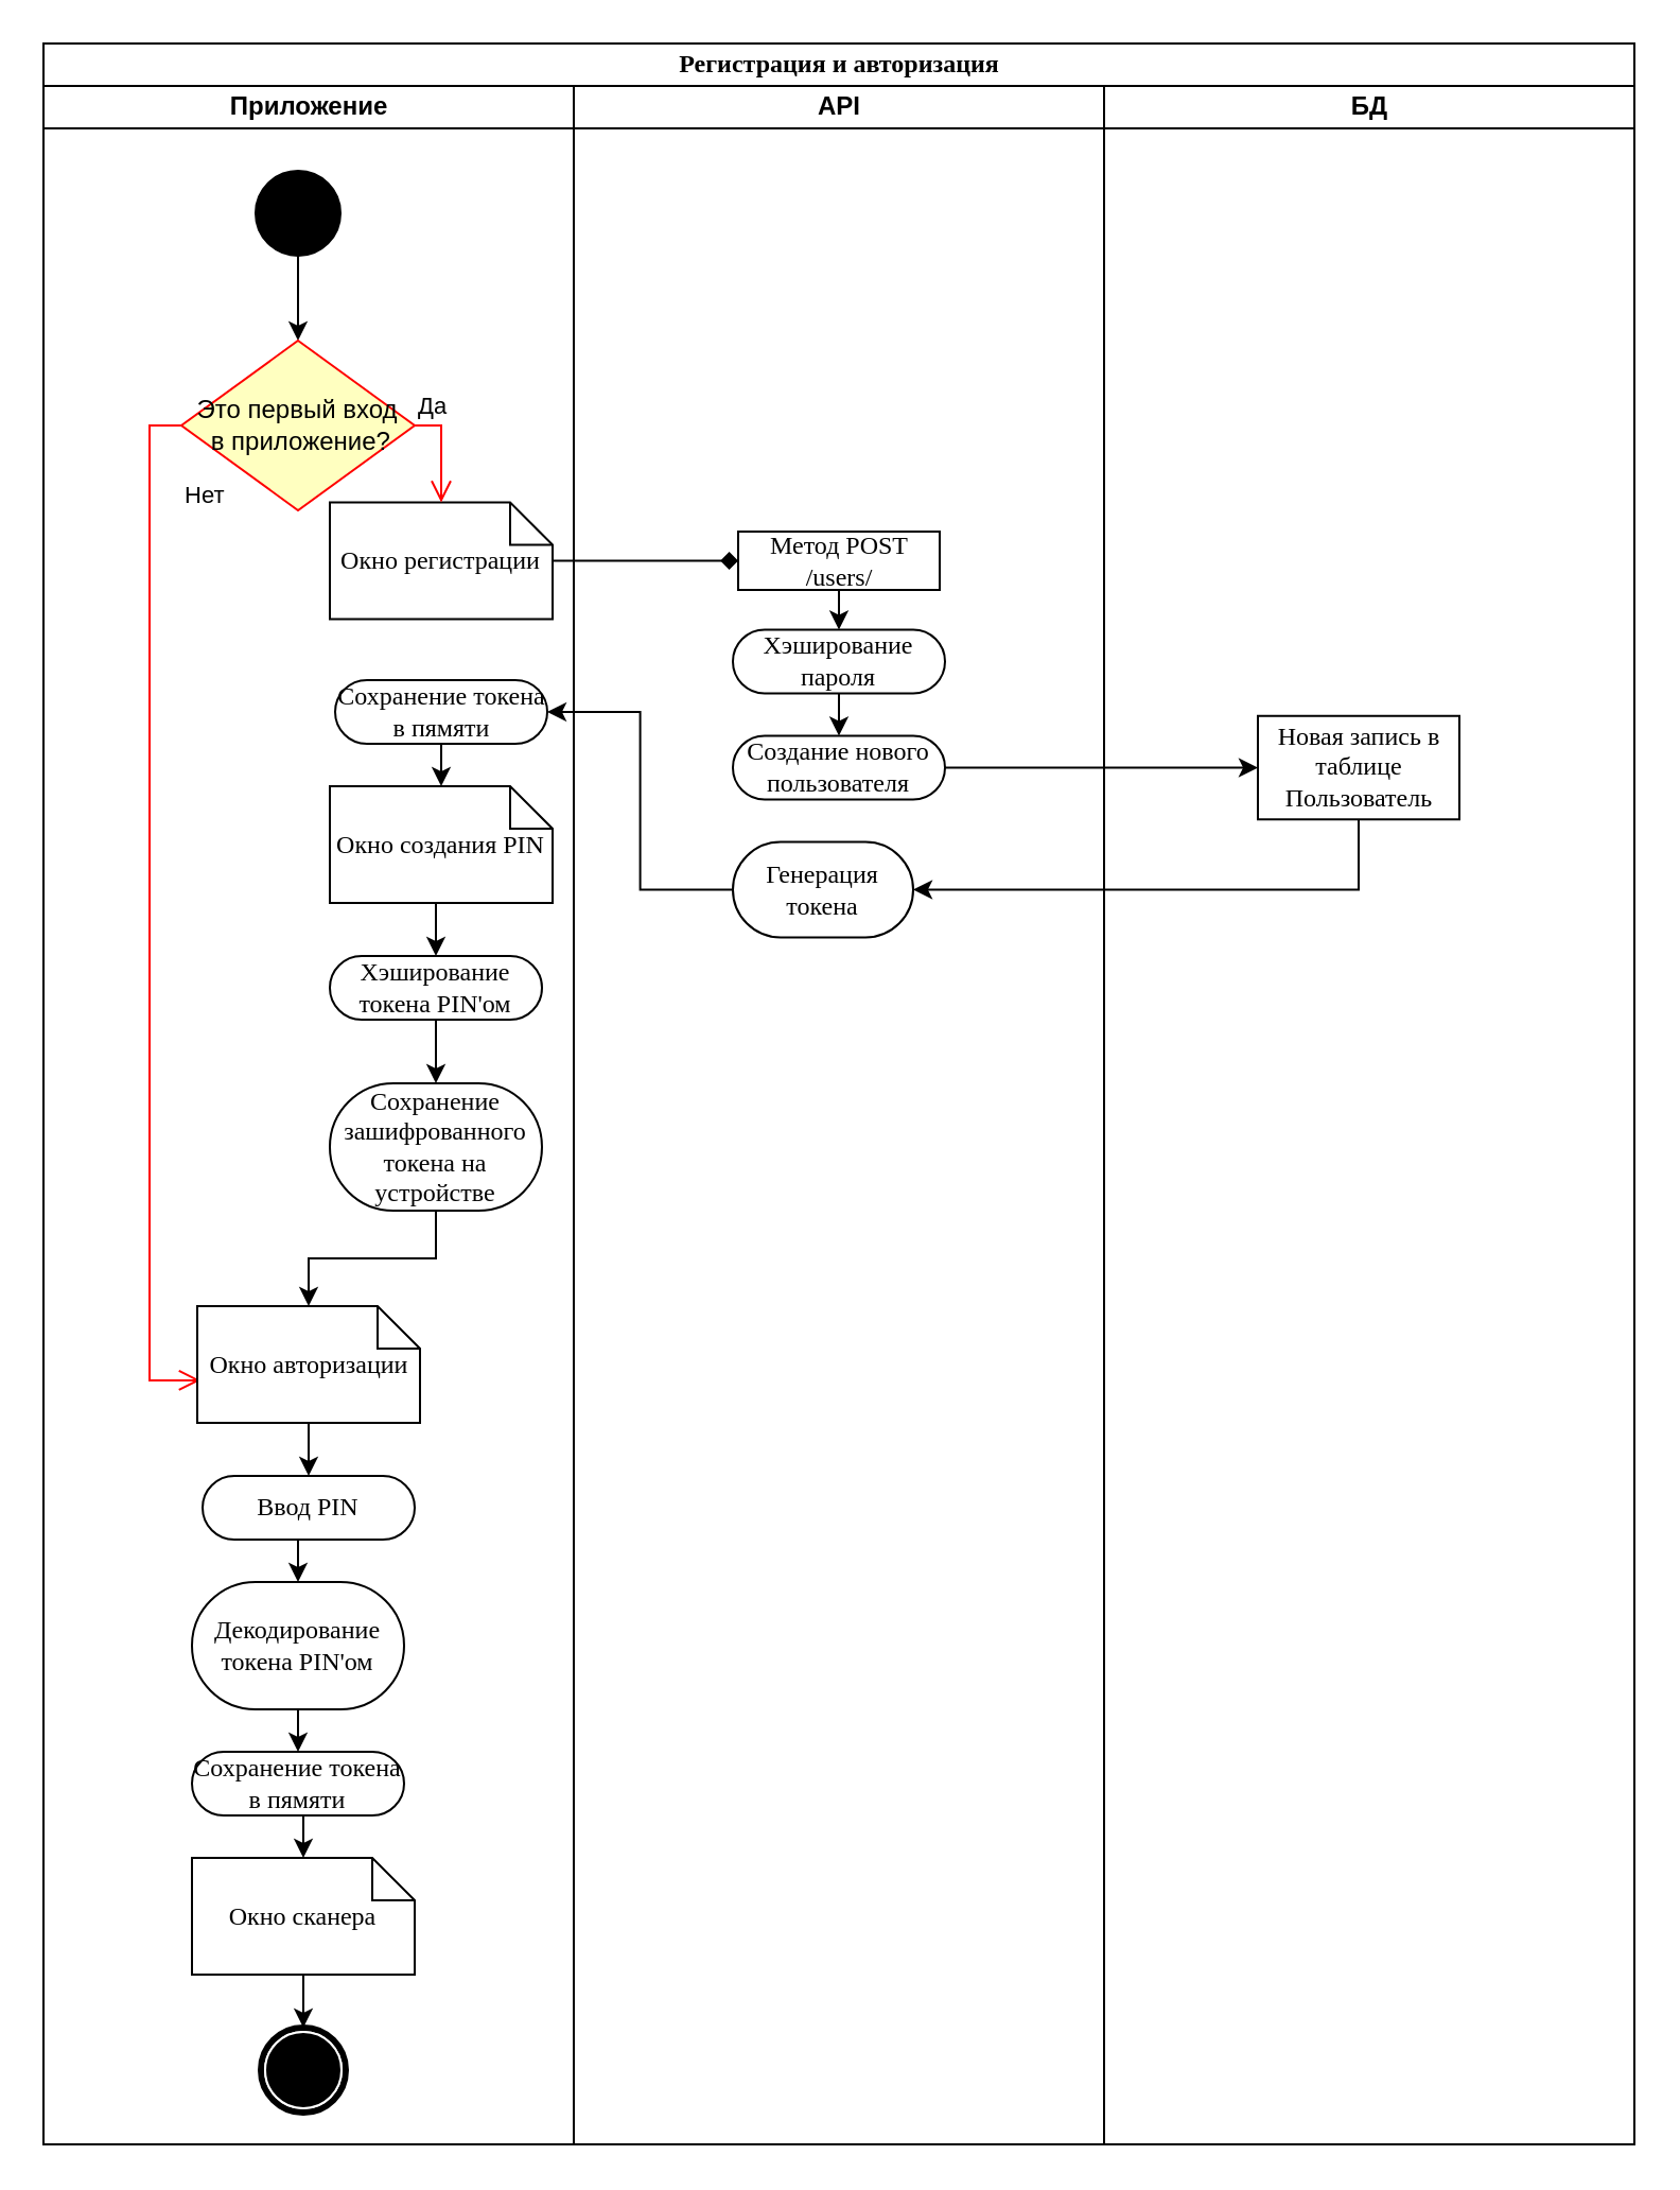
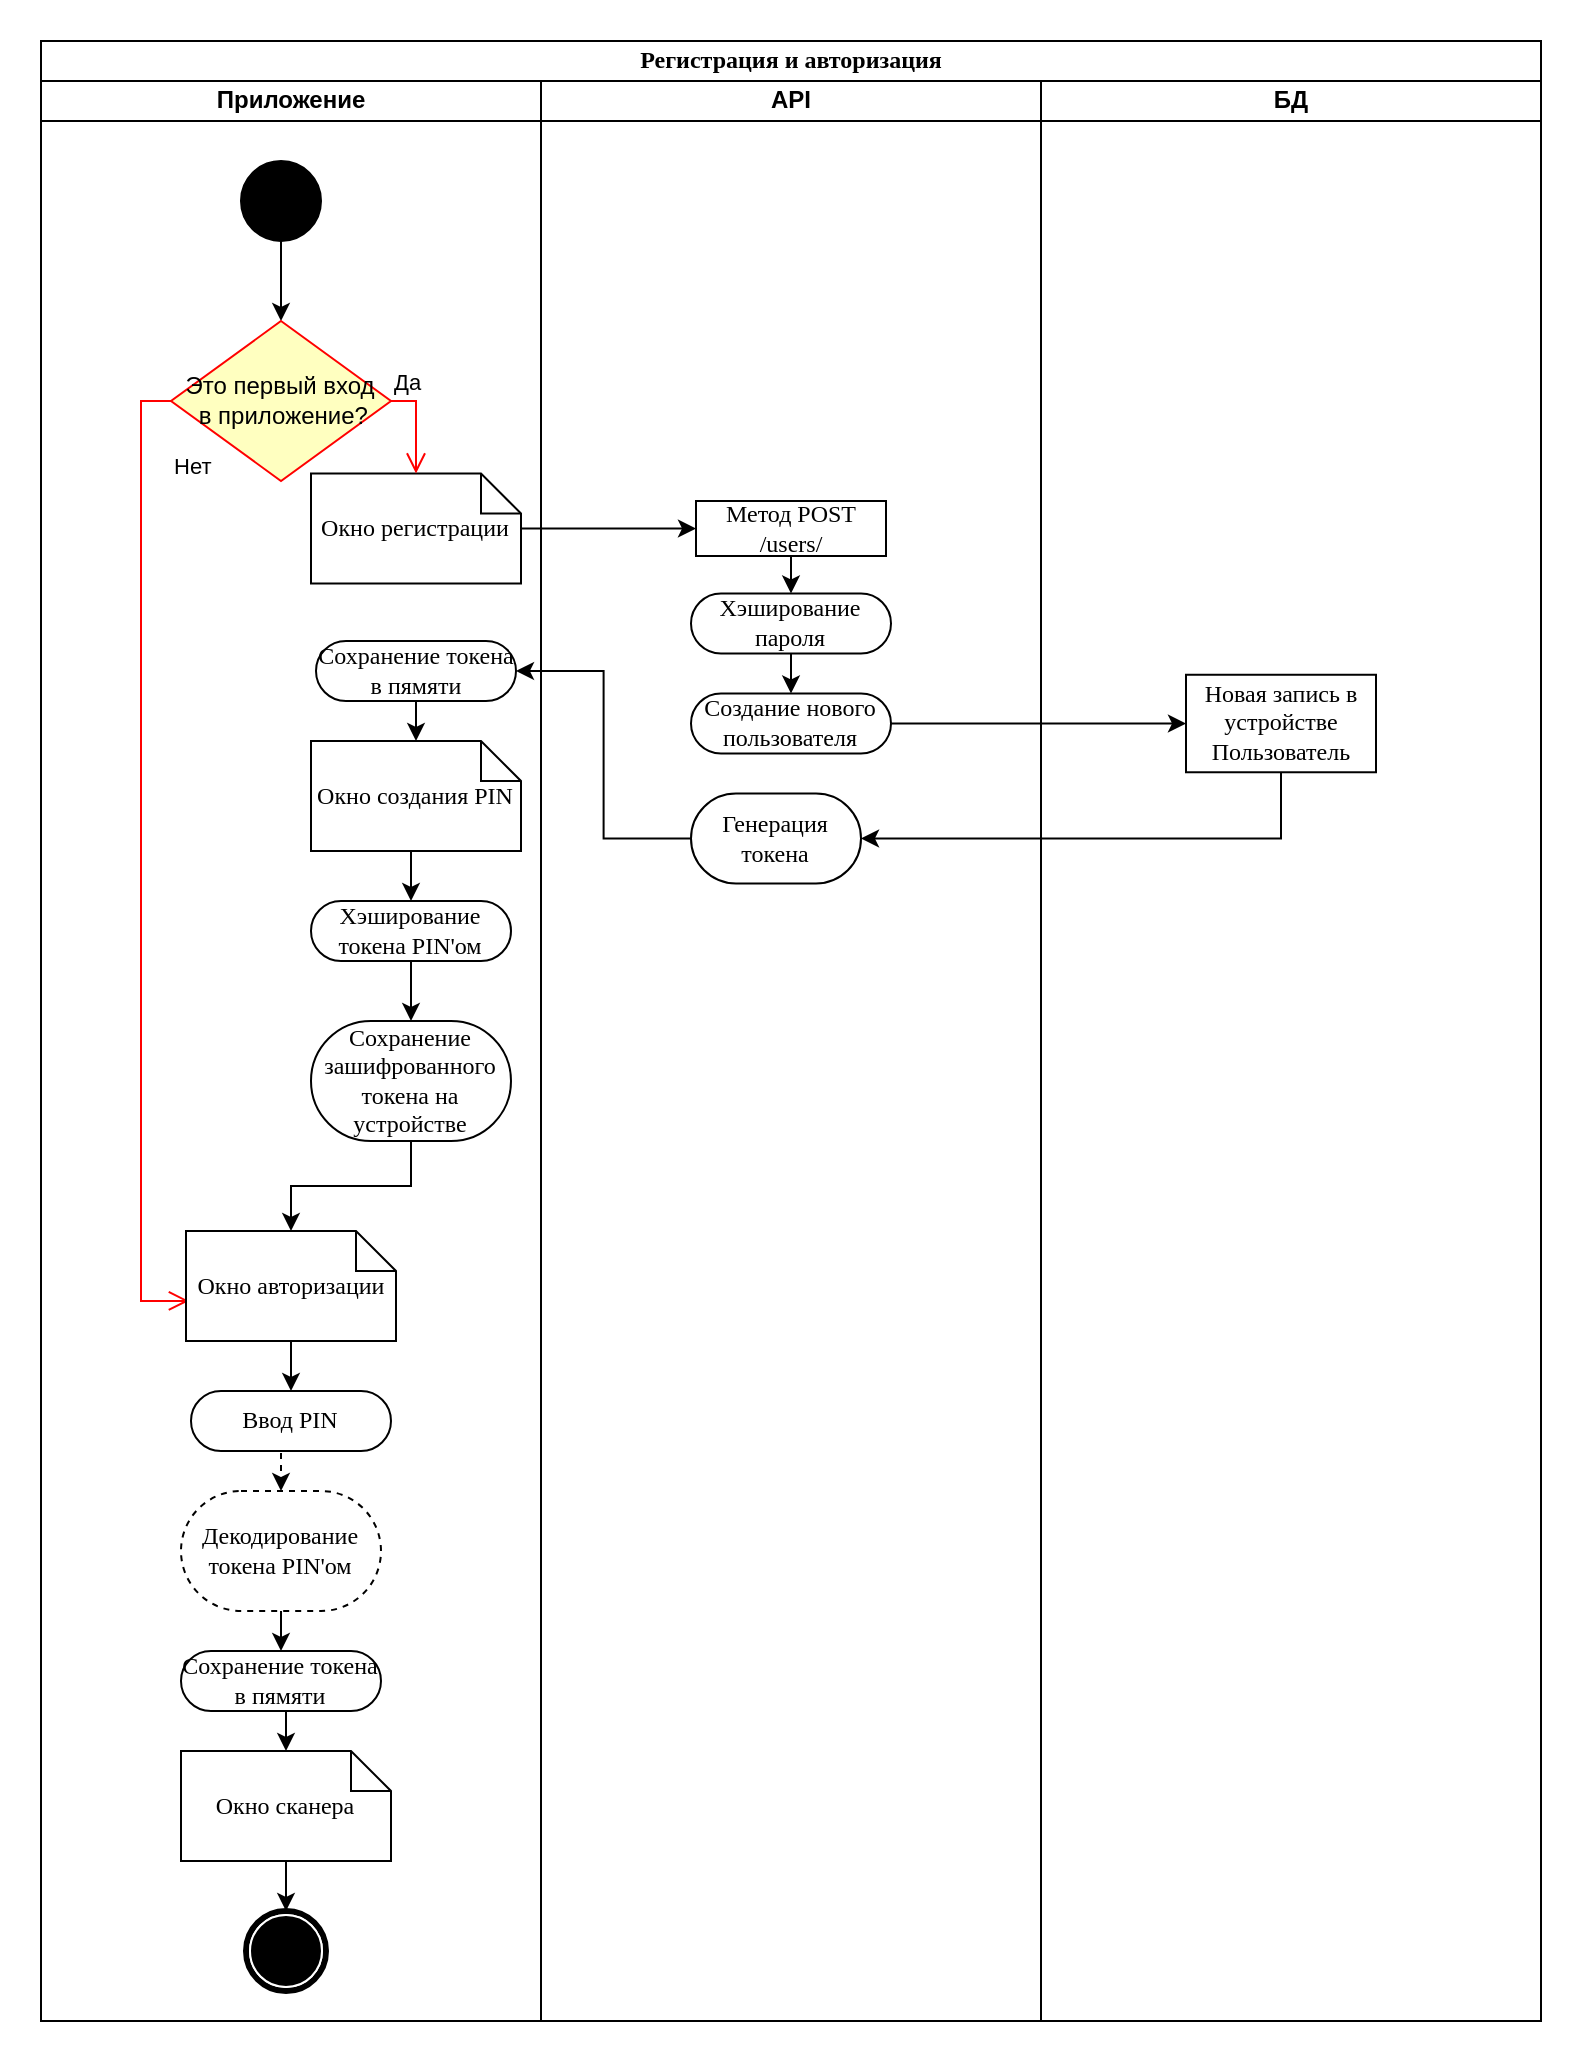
- <mxCell id="40" value="" style="edgeStyle=orthogonalEdgeStyle;rounded=0;orthogonalLoop=1;jettySize=auto;html=1;entryX=0;entryY=0.5;entryDx=0;entryDy=0;endArrow=diamond;" parent="2" source="8" target="33" edge="1"><mxGeometry relative="1" as="geometry"><mxPoint x="313.5" y="277.5" as="targetPoint" /></mxGeometry></mxCell>
+ <mxCell id="40" value="" style="edgeStyle=orthogonalEdgeStyle;rounded=0;orthogonalLoop=1;jettySize=auto;html=1;entryX=0;entryY=0.5;entryDx=0;entryDy=0;" parent="2" source="8" target="33" edge="1"><mxGeometry relative="1" as="geometry"><mxPoint x="313.5" y="277.5" as="targetPoint" /></mxGeometry></mxCell>
- <mxCell id="39" value="Новая запись в таблице Пользователь" style="rounded=0;whiteSpace=wrap;html=1;shadow=0;comic=0;labelBackgroundColor=none;strokeWidth=1;fontFamily=Verdana;fontSize=12;align=center;arcSize=50;" parent="38" vertex="1"><mxGeometry x="72.5" y="296.88" width="95" height="48.75" as="geometry" /></mxCell>
+ <mxCell id="39" value="Новая запись в устройстве Пользователь" style="rounded=0;whiteSpace=wrap;html=1;shadow=0;comic=0;labelBackgroundColor=none;strokeWidth=1;fontFamily=Verdana;fontSize=12;align=center;arcSize=50;" parent="38" vertex="1"><mxGeometry x="72.5" y="296.88" width="95" height="48.75" as="geometry" /></mxCell>
- <mxCell id="18" style="edgeStyle=orthogonalEdgeStyle;rounded=0;orthogonalLoop=1;jettySize=auto;html=1;exitX=0.5;exitY=1;exitDx=0;exitDy=0;entryX=0.5;entryY=0;entryDx=0;entryDy=0;" parent="5" source="19" target="25" edge="1"><mxGeometry relative="1" as="geometry" /></mxCell>
+ <mxCell id="18" style="edgeStyle=orthogonalEdgeStyle;rounded=0;orthogonalLoop=1;jettySize=auto;html=1;exitX=0.5;exitY=1;exitDx=0;exitDy=0;entryX=0.5;entryY=0;entryDx=0;entryDy=0;dashed=1;" parent="5" source="19" target="25" edge="1"><mxGeometry relative="1" as="geometry" /></mxCell>
- <mxCell id="25" value="Декодирование токена PIN'ом" style="rounded=1;whiteSpace=wrap;html=1;shadow=0;comic=0;labelBackgroundColor=none;strokeWidth=1;fontFamily=Verdana;fontSize=12;align=center;arcSize=50;" parent="5" vertex="1"><mxGeometry x="70" y="705" width="100" height="60" as="geometry" /></mxCell>
+ <mxCell id="25" value="Декодирование токена PIN'ом" style="rounded=1;whiteSpace=wrap;html=1;shadow=0;comic=0;labelBackgroundColor=none;strokeWidth=1;fontFamily=Verdana;fontSize=12;align=center;arcSize=50;dashed=1;" parent="5" vertex="1"><mxGeometry x="70" y="705" width="100" height="60" as="geometry" /></mxCell>
